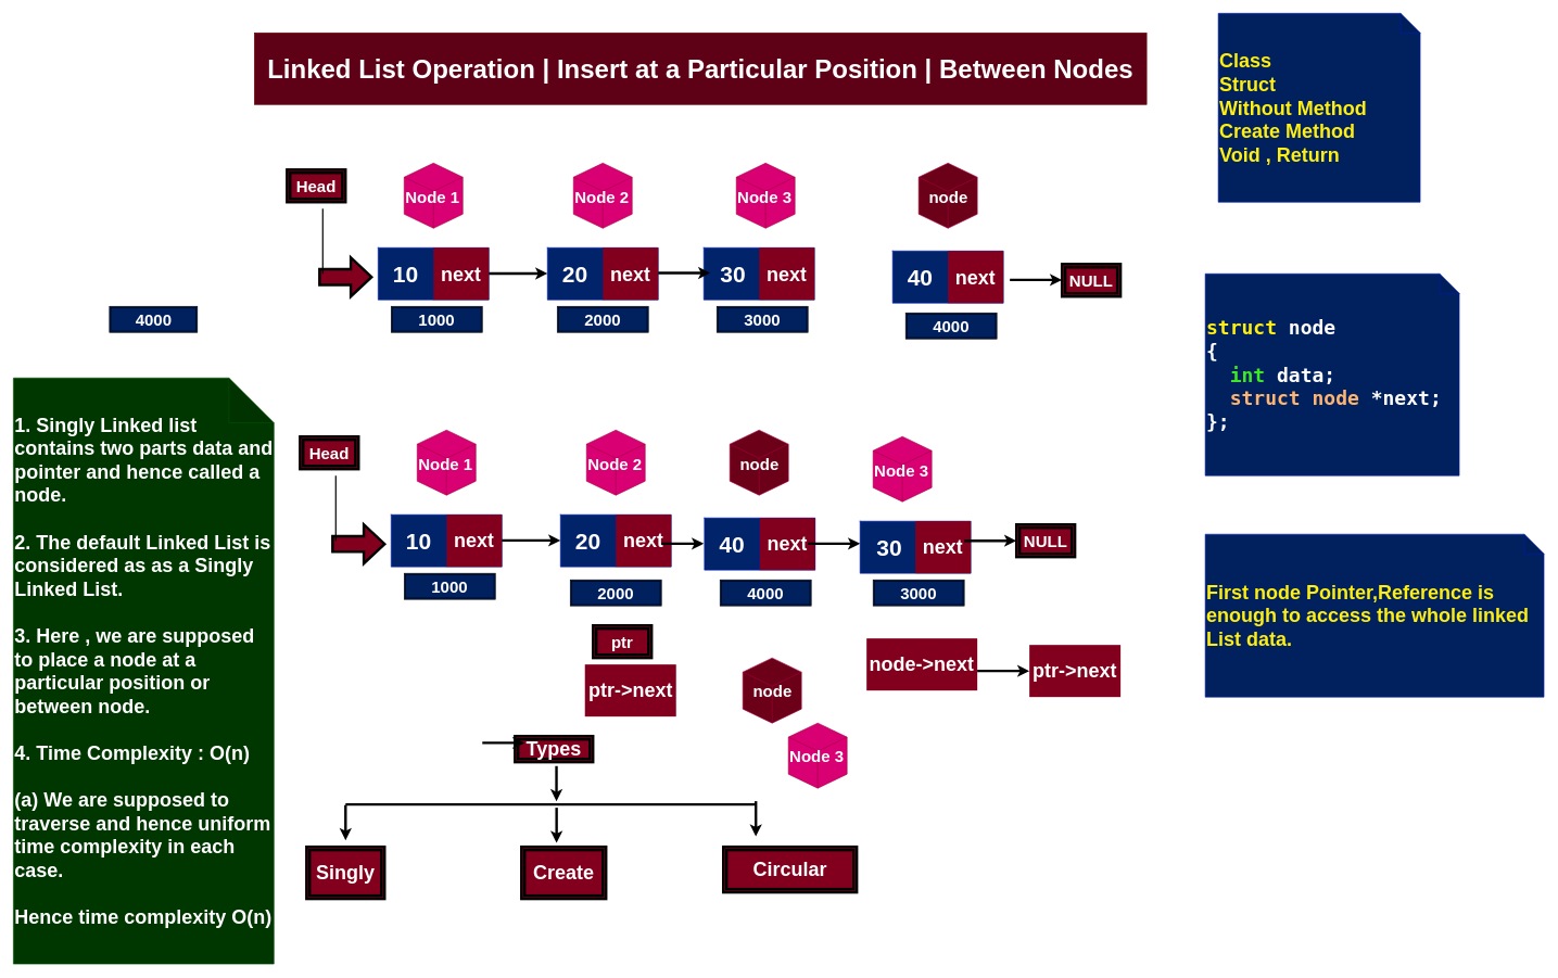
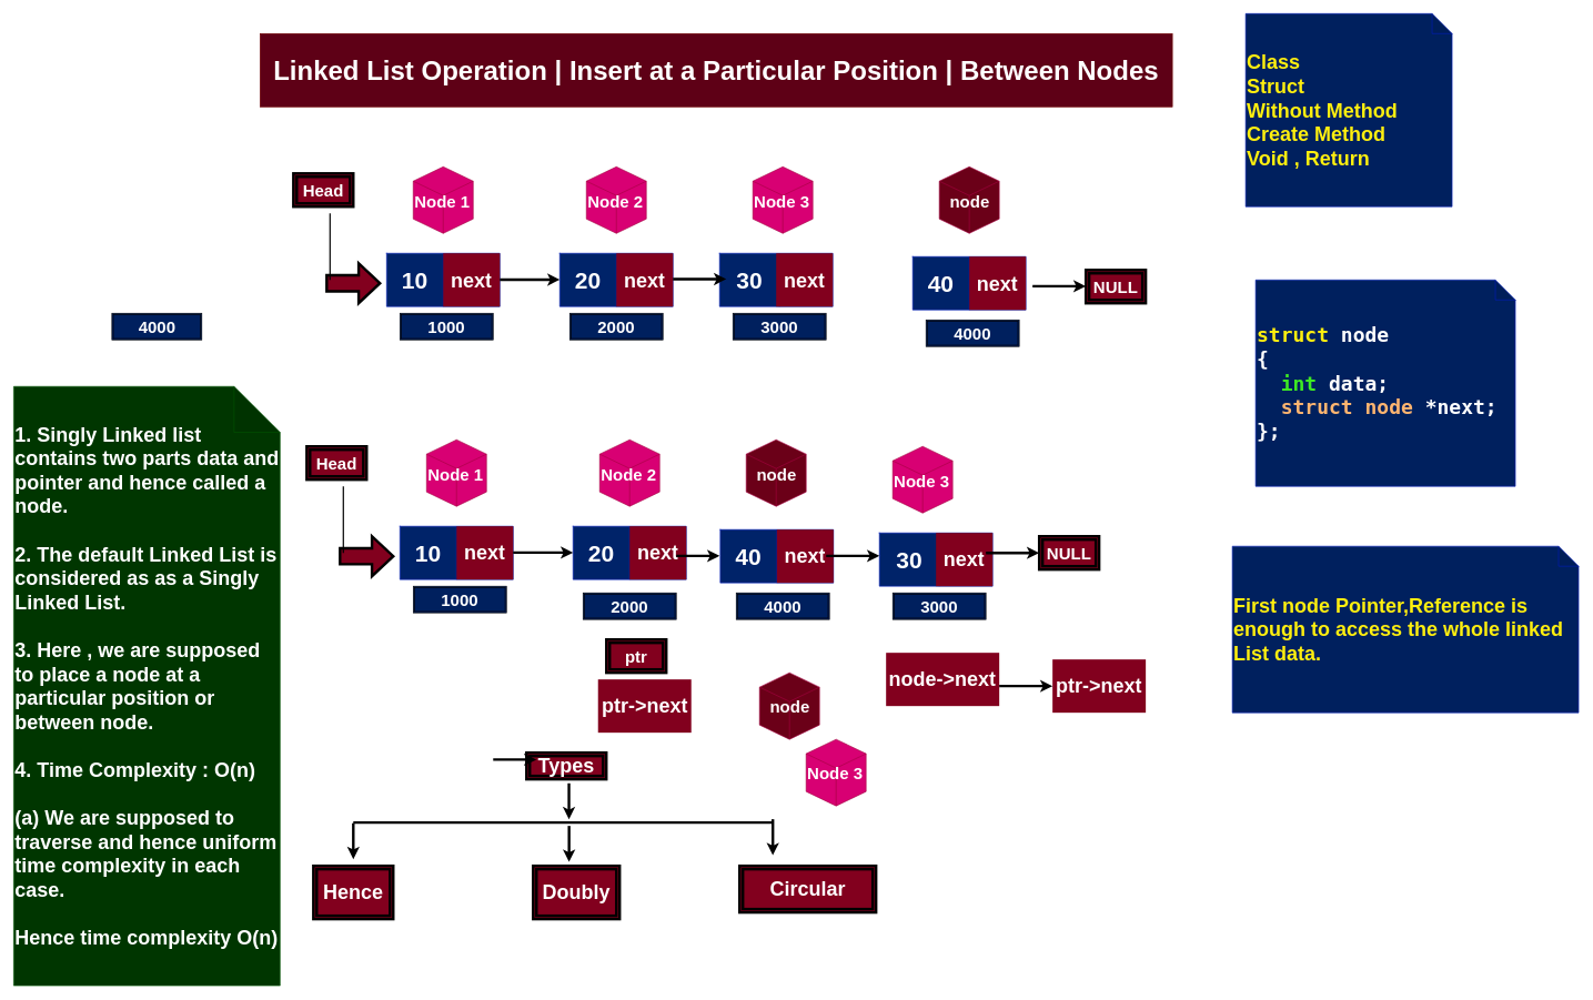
- <mxCell id="32" value="&lt;pre style=&quot;max-height: 600px ; font-size: 30px&quot;&gt;&lt;code class=&quot;dsa hljs cpp&quot; style=&quot;font-size: 30px&quot;&gt;&lt;span class=&quot;hljs-class&quot; style=&quot;font-size: 30px&quot;&gt;&lt;font color=&quot;#ffef0f&quot;&gt;&lt;span class=&quot;hljs-keyword&quot; style=&quot;font-size: 30px&quot;&gt;struct&lt;/span&gt; &lt;/font&gt;&lt;span class=&quot;hljs-title&quot; style=&quot;font-size: 30px&quot;&gt;node&lt;/span&gt;&lt;br style=&quot;font-size: 30px&quot;&gt;{&lt;/span&gt;&lt;br style=&quot;font-size: 30px&quot;&gt;  &lt;font color=&quot;#3eea23&quot;&gt;&lt;span class=&quot;hljs-keyword&quot; style=&quot;font-size: 30px&quot;&gt;int&lt;/span&gt; &lt;/font&gt;data;&lt;br style=&quot;font-size: 30px&quot;&gt;  &lt;span class=&quot;hljs-class&quot; style=&quot;font-size: 30px&quot;&gt;&lt;font color=&quot;#ffb570&quot;&gt;&lt;span class=&quot;hljs-keyword&quot; style=&quot;font-size: 30px&quot;&gt;struct&lt;/span&gt; &lt;span class=&quot;hljs-title&quot; style=&quot;font-size: 30px&quot;&gt;node&lt;/span&gt;&lt;/font&gt; *&lt;span class=&quot;hljs-title&quot; style=&quot;font-size: 30px&quot;&gt;next&lt;/span&gt;;&lt;/span&gt;&lt;br style=&quot;font-size: 30px&quot;&gt;};&lt;/code&gt;&lt;/pre&gt;" style="shape=note;whiteSpace=wrap;html=1;backgroundOutline=1;darkOpacity=0.05;fillColor=#00205E;strokeColor=#001DBC;fontColor=#ffffff;align=left;fontSize=30;fontStyle=1" parent="1" vertex="1"><mxGeometry x="1850" y="420" width="390" height="310" as="geometry" /></mxCell>
+ <mxCell id="32" value="&lt;pre style=&quot;max-height: 600px ; font-size: 30px&quot;&gt;&lt;code class=&quot;dsa hljs cpp&quot; style=&quot;font-size: 30px&quot;&gt;&lt;span class=&quot;hljs-class&quot; style=&quot;font-size: 30px&quot;&gt;&lt;font color=&quot;#ffef0f&quot;&gt;&lt;span class=&quot;hljs-keyword&quot; style=&quot;font-size: 30px&quot;&gt;struct&lt;/span&gt; &lt;/font&gt;&lt;span class=&quot;hljs-title&quot; style=&quot;font-size: 30px&quot;&gt;node&lt;/span&gt;&lt;br style=&quot;font-size: 30px&quot;&gt;{&lt;/span&gt;&lt;br style=&quot;font-size: 30px&quot;&gt;  &lt;font color=&quot;#3eea23&quot;&gt;&lt;span class=&quot;hljs-keyword&quot; style=&quot;font-size: 30px&quot;&gt;int&lt;/span&gt; &lt;/font&gt;data;&lt;br style=&quot;font-size: 30px&quot;&gt;  &lt;span class=&quot;hljs-class&quot; style=&quot;font-size: 30px&quot;&gt;&lt;font color=&quot;#ffb570&quot;&gt;&lt;span class=&quot;hljs-keyword&quot; style=&quot;font-size: 30px&quot;&gt;struct&lt;/span&gt; &lt;span class=&quot;hljs-title&quot; style=&quot;font-size: 30px&quot;&gt;node&lt;/span&gt;&lt;/font&gt; *&lt;span class=&quot;hljs-title&quot; style=&quot;font-size: 30px&quot;&gt;next&lt;/span&gt;;&lt;/span&gt;&lt;br style=&quot;font-size: 30px&quot;&gt;};&lt;/code&gt;&lt;/pre&gt;" style="shape=note;whiteSpace=wrap;html=1;backgroundOutline=1;darkOpacity=0.05;fillColor=#00205E;strokeColor=#001DBC;fontColor=#ffffff;align=left;fontSize=30;fontStyle=1" parent="1" vertex="1"><mxGeometry x="1885" y="420" width="390" height="310" as="geometry" /></mxCell>
- <mxCell id="21" value="&lt;font style=&quot;font-size: 30px&quot; color=&quot;#ffffff&quot;&gt;&lt;b&gt;Singly&lt;/b&gt;&lt;/font&gt;" style="shape=ext;double=1;rounded=0;whiteSpace=wrap;html=1;strokeWidth=4;fillColor=#82001E;" parent="1" vertex="1"><mxGeometry x="470" y="1300" width="120" height="80" as="geometry" /></mxCell>
+ <mxCell id="21" value="&lt;font style=&quot;font-size: 30px&quot; color=&quot;#ffffff&quot;&gt;&lt;b&gt;Hence&lt;/b&gt;&lt;/font&gt;" style="shape=ext;double=1;rounded=0;whiteSpace=wrap;html=1;strokeWidth=4;fillColor=#82001E;" parent="1" vertex="1"><mxGeometry x="470" y="1300" width="120" height="80" as="geometry" /></mxCell>
- <mxCell id="22" value="&lt;font style=&quot;font-size: 30px&quot; color=&quot;#ffffff&quot;&gt;&lt;b&gt;Create&lt;/b&gt;&lt;/font&gt;" style="shape=ext;double=1;rounded=0;whiteSpace=wrap;html=1;strokeWidth=4;fillColor=#82001E;" parent="1" vertex="1"><mxGeometry x="800" y="1300" width="130" height="80" as="geometry" /></mxCell>
+ <mxCell id="22" value="&lt;font style=&quot;font-size: 30px&quot; color=&quot;#ffffff&quot;&gt;&lt;b&gt;Doubly&lt;/b&gt;&lt;/font&gt;" style="shape=ext;double=1;rounded=0;whiteSpace=wrap;html=1;strokeWidth=4;fillColor=#82001E;" parent="1" vertex="1"><mxGeometry x="800" y="1300" width="130" height="80" as="geometry" /></mxCell>
